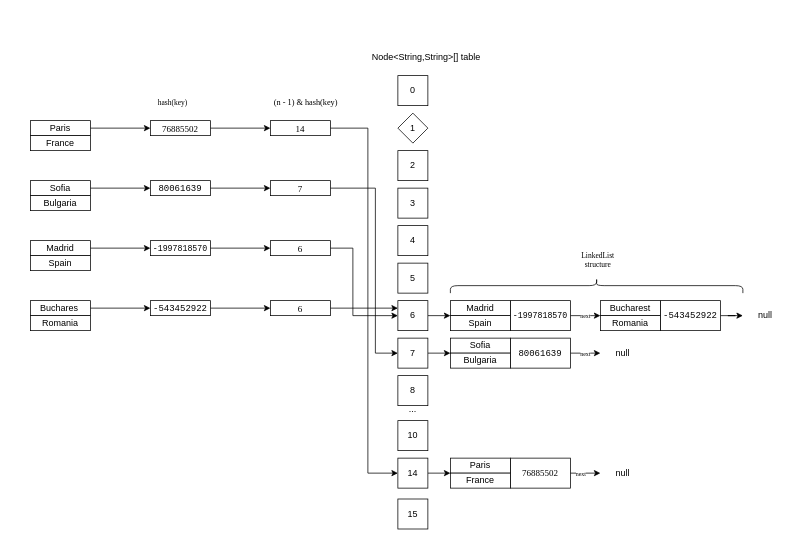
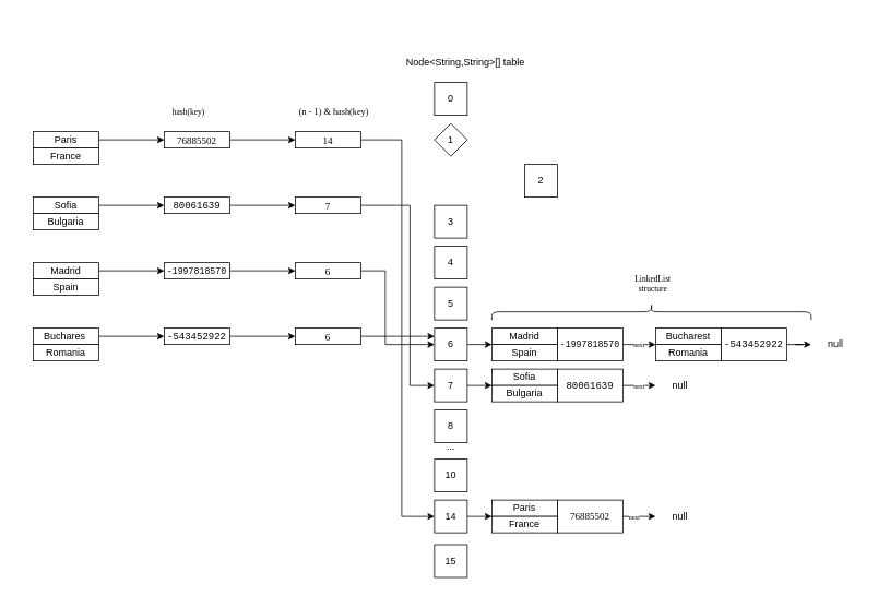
- <mxCell id="5" value="2" style="rounded=0;whiteSpace=wrap;html=1;" parent="1" vertex="1"><mxGeometry x="530" y="200" width="40" height="40" as="geometry" /></mxCell>
+ <mxCell id="5" value="2" style="rounded=0;whiteSpace=wrap;html=1;" parent="1" vertex="1"><mxGeometry x="640" y="200" width="40" height="40" as="geometry" /></mxCell>
